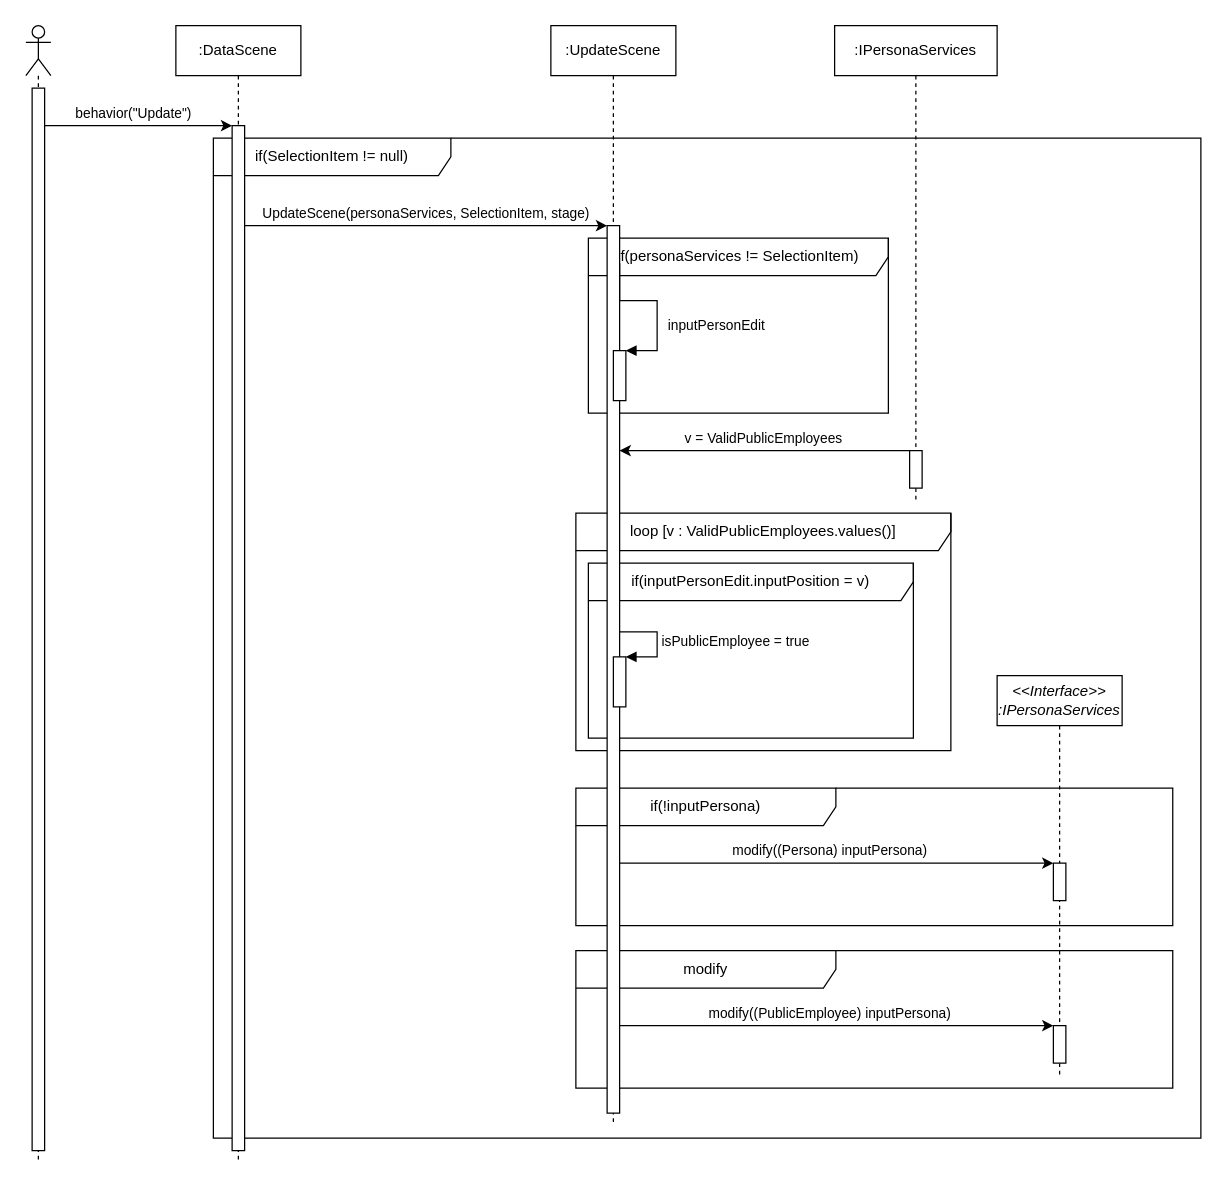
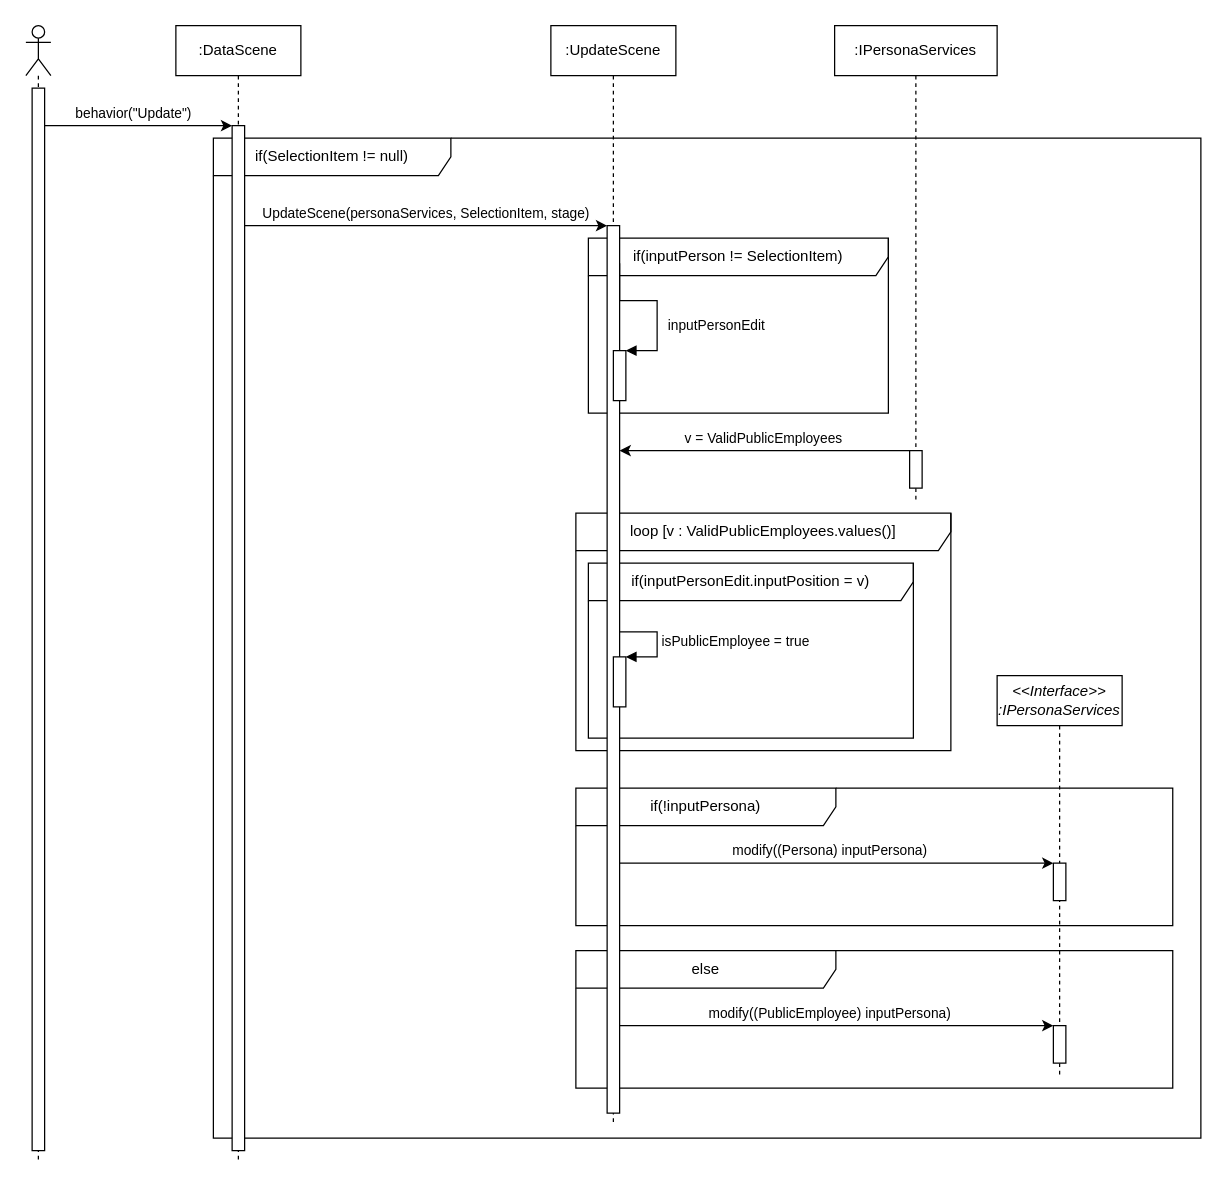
- <mxCell id="9" value="if(personaServices != SelectionItem)" style="shape=umlFrame;whiteSpace=wrap;html=1;width=240;height=30;" vertex="1" parent="1"><mxGeometry x="470" y="190" width="240" height="140" as="geometry" /></mxCell>
+ <mxCell id="9" value="if(inputPerson != SelectionItem)" style="shape=umlFrame;whiteSpace=wrap;html=1;width=240;height=30;" vertex="1" parent="1"><mxGeometry x="470" y="190" width="240" height="140" as="geometry" /></mxCell>
- <mxCell id="3" value="modify" style="shape=umlFrame;whiteSpace=wrap;html=1;width=208;height=30;" vertex="1" parent="1"><mxGeometry x="460" y="760" width="477.5" height="110" as="geometry" /></mxCell>
+ <mxCell id="3" value="else" style="shape=umlFrame;whiteSpace=wrap;html=1;width=208;height=30;" vertex="1" parent="1"><mxGeometry x="460" y="760" width="477.5" height="110" as="geometry" /></mxCell>
